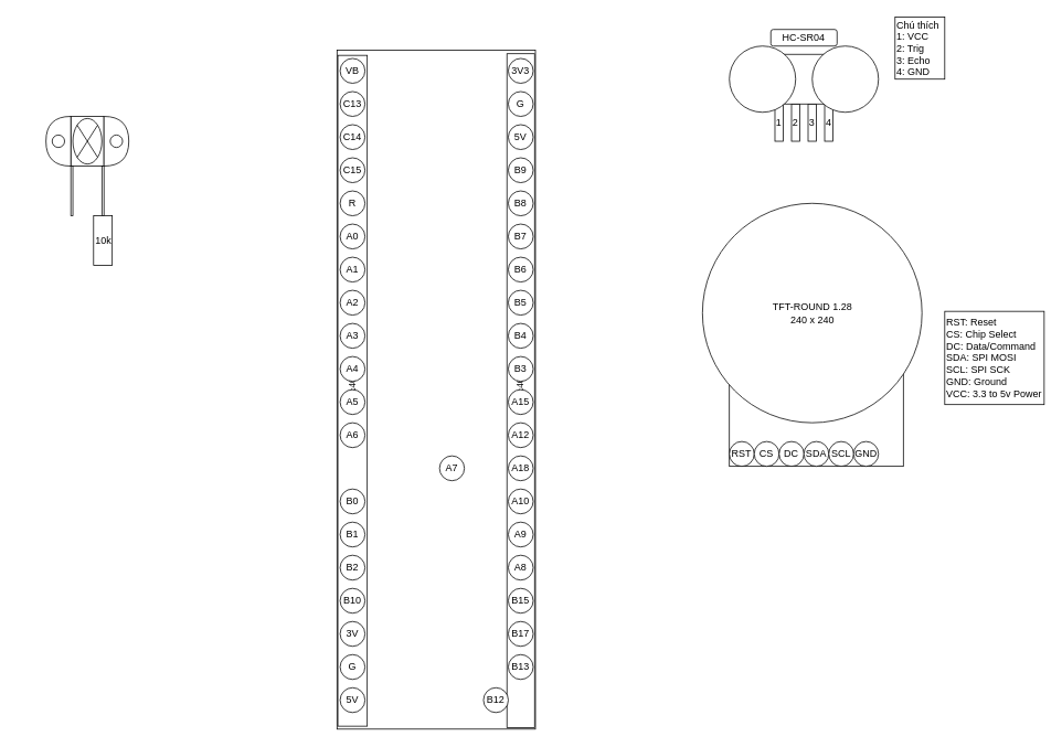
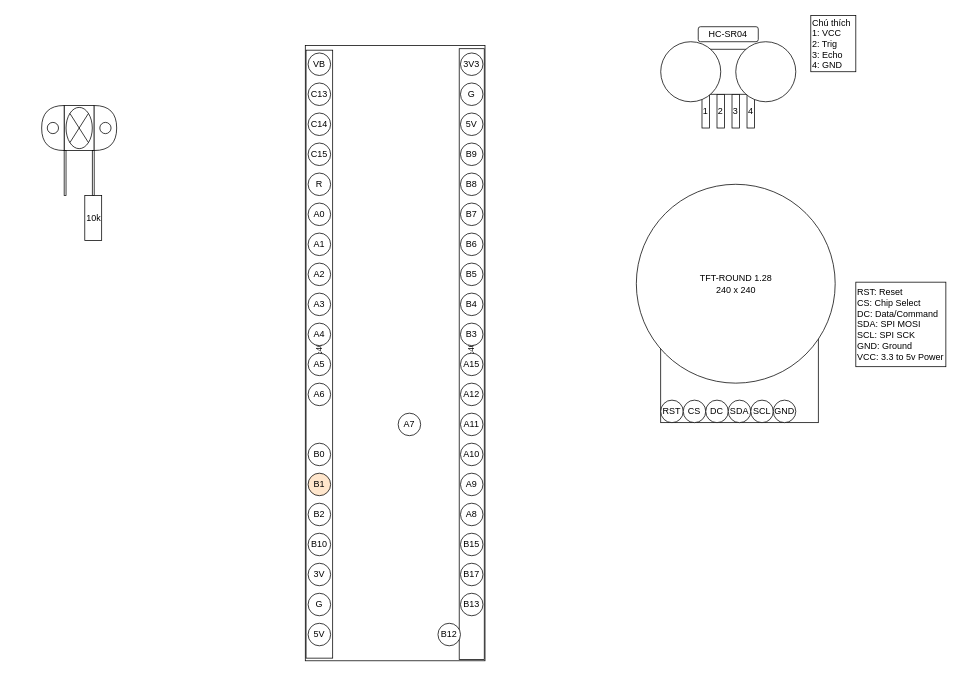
- <mxCell id="37" value="A18" style="ellipse;whiteSpace=wrap;html=1;aspect=fixed;" vertex="1" parent="1"><mxGeometry x="613.15" y="550" width="30" height="30" as="geometry" /></mxCell>
+ <mxCell id="37" value="A11" style="ellipse;whiteSpace=wrap;html=1;aspect=fixed;" vertex="1" parent="1"><mxGeometry x="613.15" y="550" width="30" height="30" as="geometry" /></mxCell>
- <mxCell id="19" value="B1" style="ellipse;whiteSpace=wrap;html=1;aspect=fixed;" vertex="1" parent="1"><mxGeometry x="410.1" y="630" width="30" height="30" as="geometry" /></mxCell>
+ <mxCell id="19" value="B1" style="ellipse;whiteSpace=wrap;html=1;aspect=fixed;fillColor=#ffe6cc;" vertex="1" parent="1"><mxGeometry x="410.1" y="630" width="30" height="30" as="geometry" /></mxCell>
